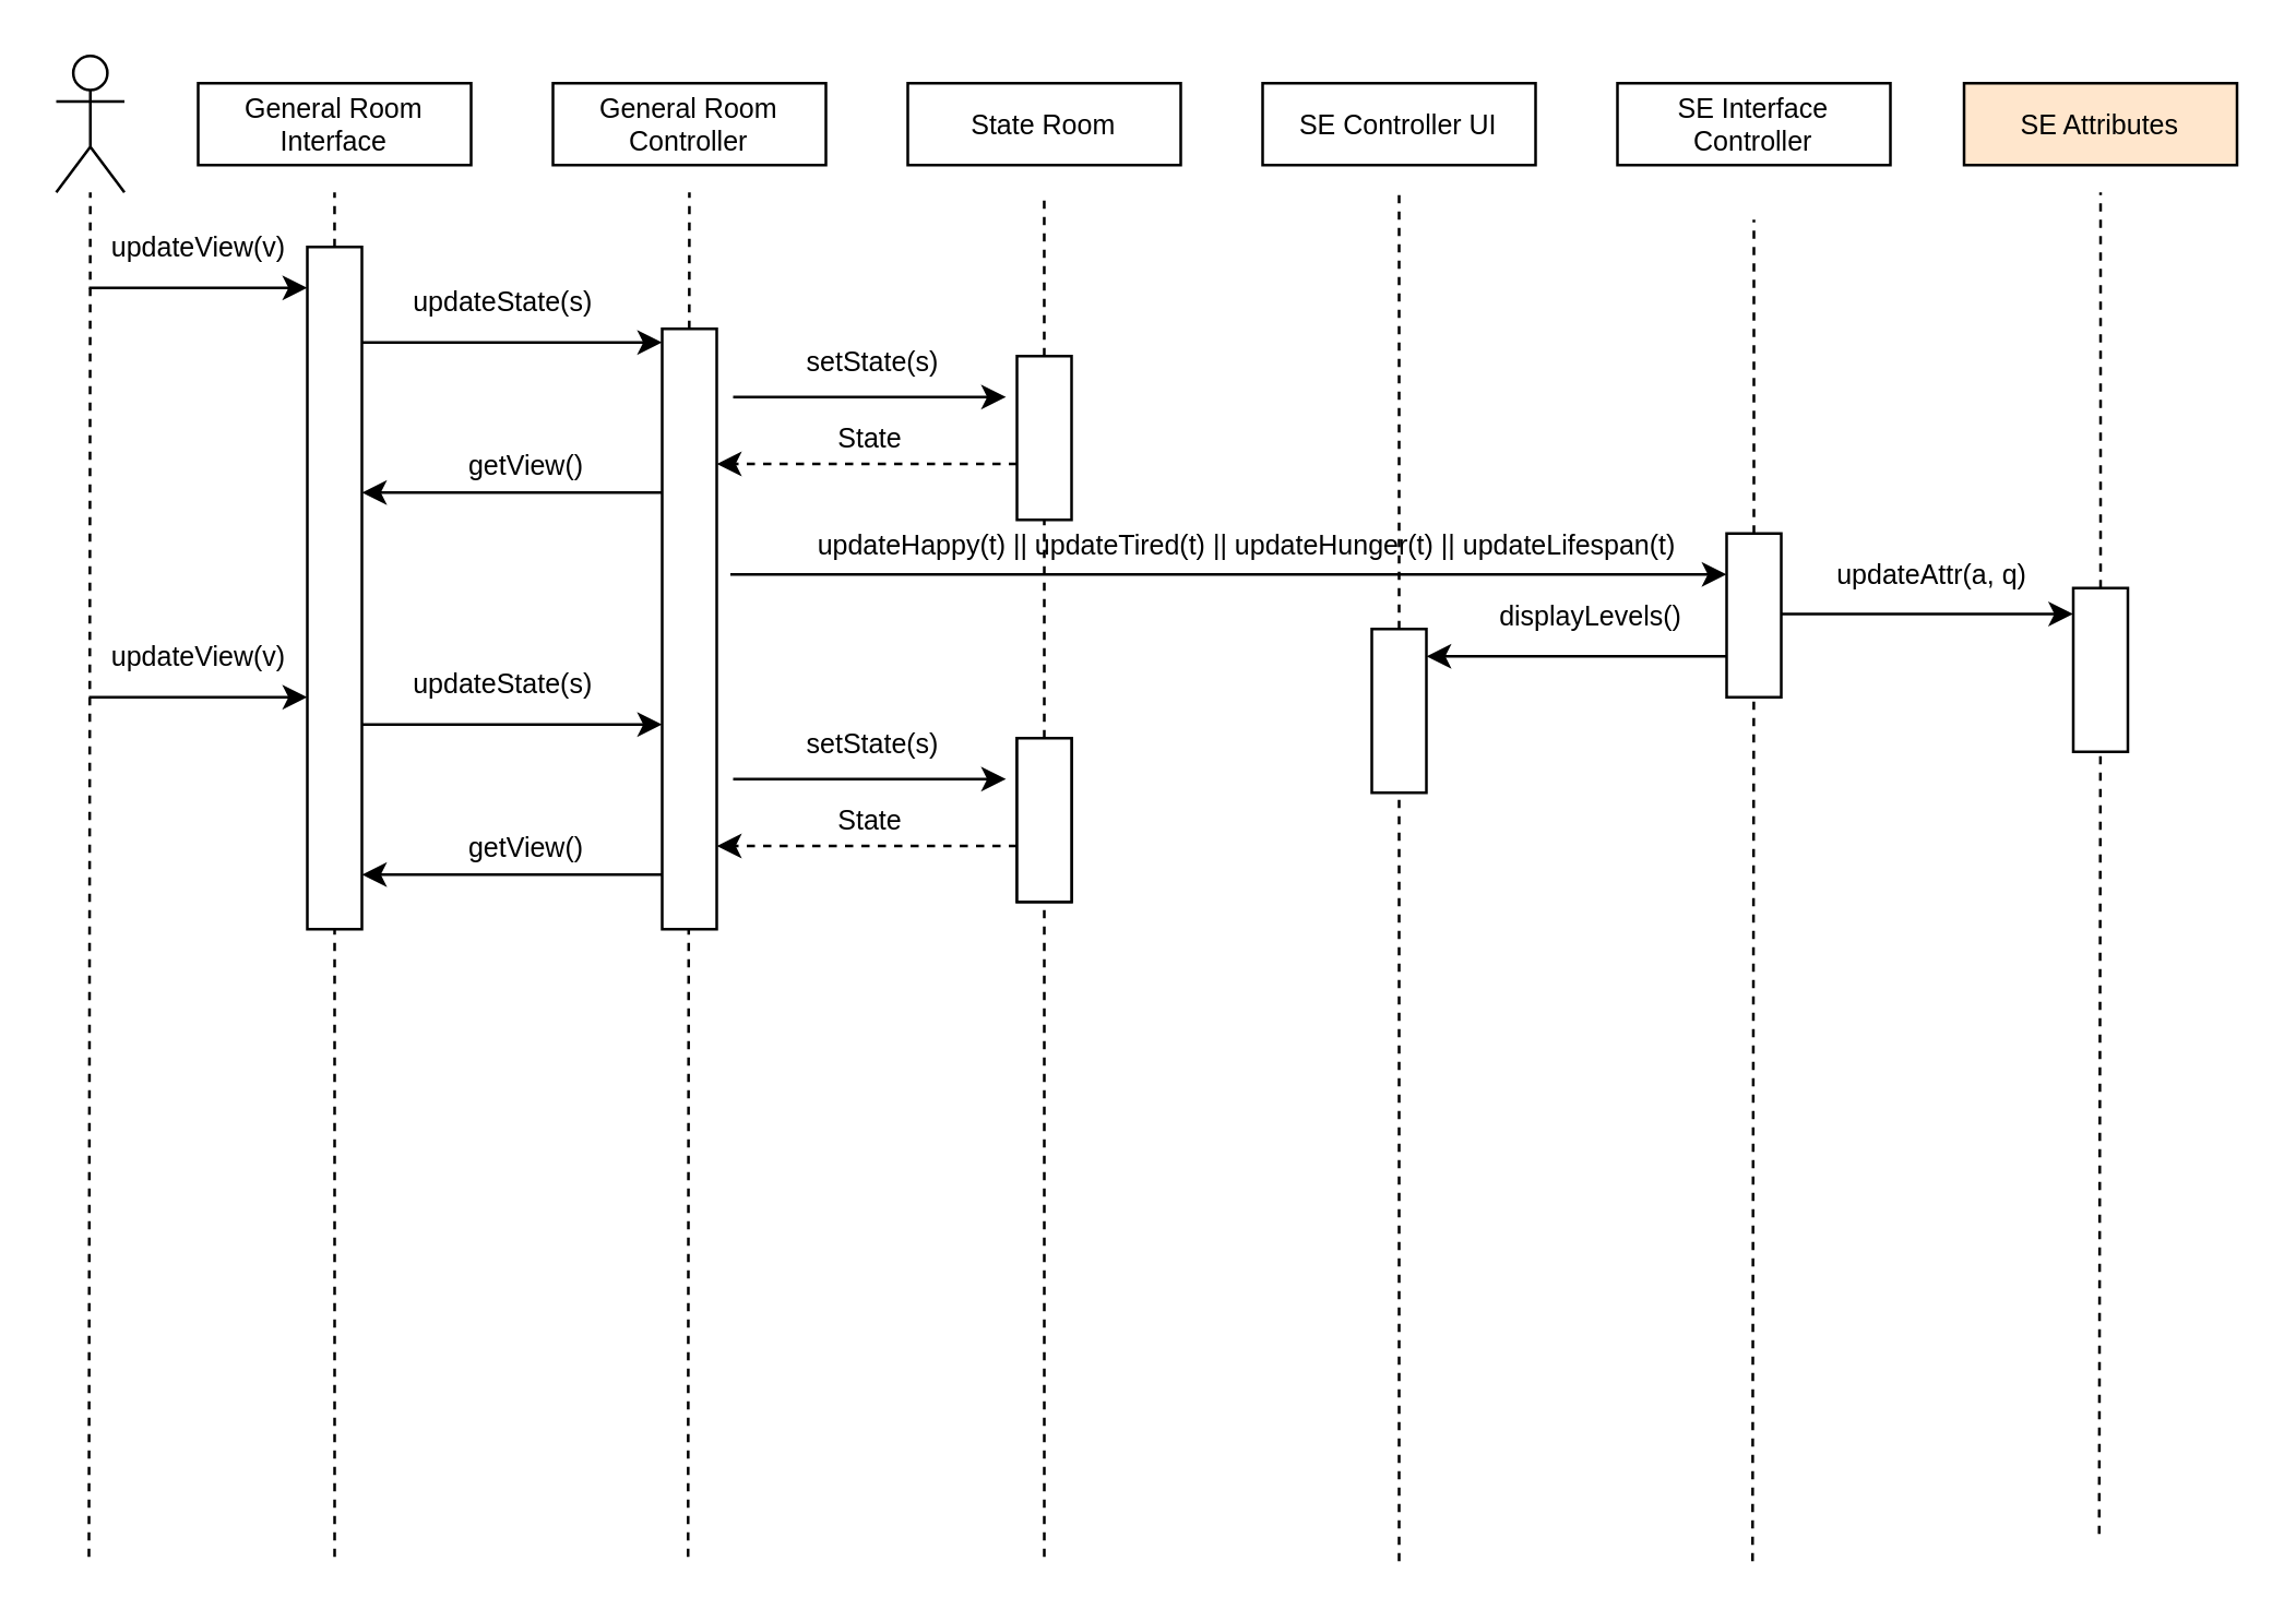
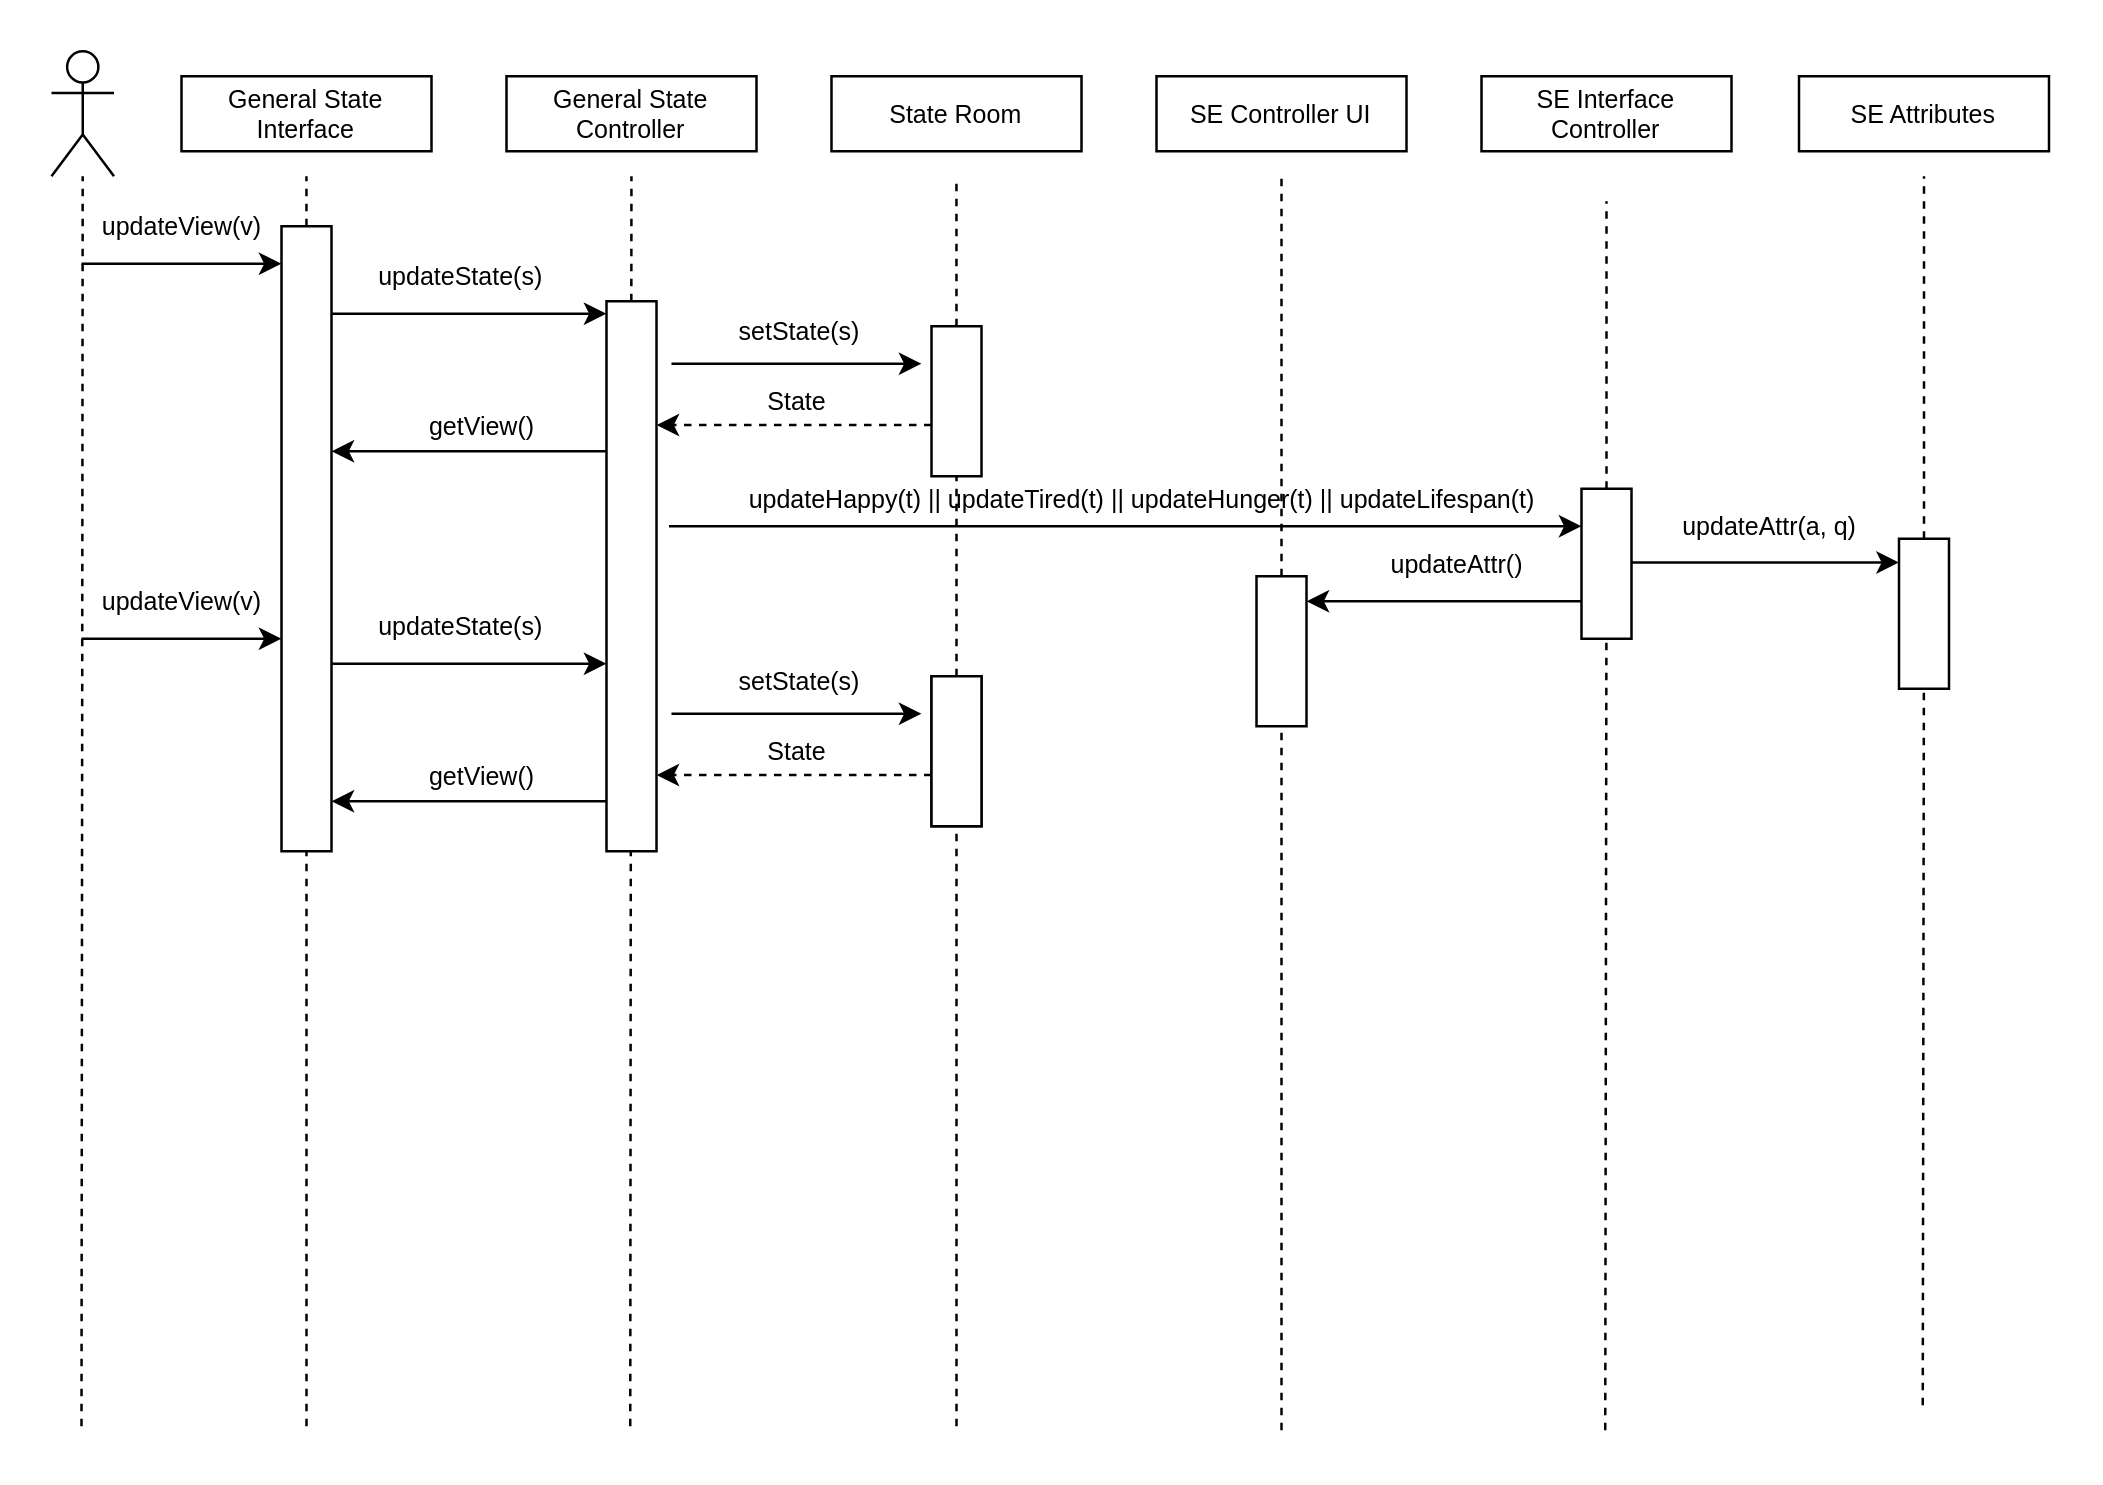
- <mxCell id="4" value="General Room Interface" style="rounded=0;whiteSpace=wrap;html=1;fontStyle=0;strokeWidth=1;fontSize=10;" parent="1" vertex="1"><mxGeometry x="72" y="30" width="100" height="30" as="geometry" /></mxCell>
+ <mxCell id="4" value="General State Interface" style="rounded=0;whiteSpace=wrap;html=1;fontStyle=0;strokeWidth=1;fontSize=10;" parent="1" vertex="1"><mxGeometry x="72" y="30" width="100" height="30" as="geometry" /></mxCell>
- <mxCell id="5" value="General Room Controller" style="rounded=0;whiteSpace=wrap;html=1;strokeWidth=1;fontStyle=0;fontSize=10;" parent="1" vertex="1"><mxGeometry x="202" y="30" width="100" height="30" as="geometry" /></mxCell>
+ <mxCell id="5" value="General State Controller" style="rounded=0;whiteSpace=wrap;html=1;strokeWidth=1;fontStyle=0;fontSize=10;" parent="1" vertex="1"><mxGeometry x="202" y="30" width="100" height="30" as="geometry" /></mxCell>
- <mxCell id="9" value="SE Attributes" style="rounded=0;whiteSpace=wrap;html=1;fontStyle=0;strokeWidth=1;fontSize=10;fillColor=#ffe6cc;" parent="1" vertex="1"><mxGeometry x="719" y="30" width="100" height="30" as="geometry" /></mxCell>
+ <mxCell id="9" value="SE Attributes" style="rounded=0;whiteSpace=wrap;html=1;fontStyle=0;strokeWidth=1;fontSize=10;" parent="1" vertex="1"><mxGeometry x="719" y="30" width="100" height="30" as="geometry" /></mxCell>
- <mxCell id="33" value="displayLevels()" style="text;html=1;align=center;verticalAlign=middle;resizable=0;points=[];autosize=1;fontSize=10;" parent="1" vertex="1"><mxGeometry x="542" y="215" width="80" height="20" as="geometry" /></mxCell>
+ <mxCell id="33" value="updateAttr()" style="text;html=1;align=center;verticalAlign=middle;resizable=0;points=[];autosize=1;fontSize=10;" parent="1" vertex="1"><mxGeometry x="542" y="215" width="80" height="20" as="geometry" /></mxCell>
